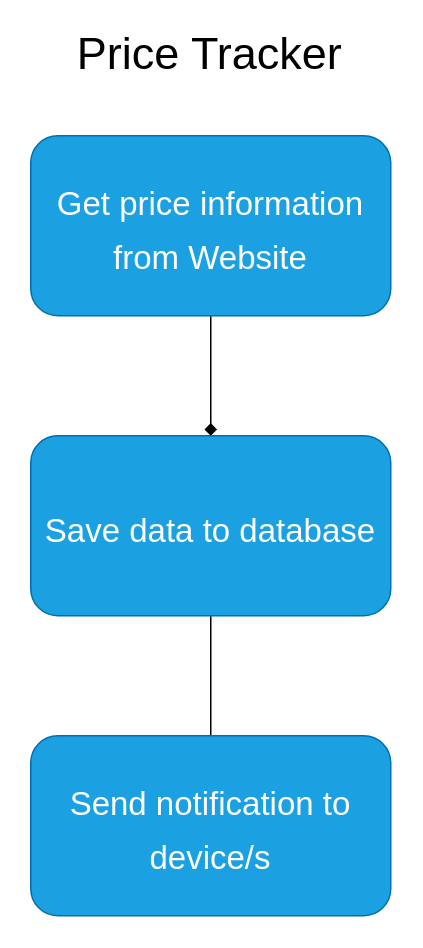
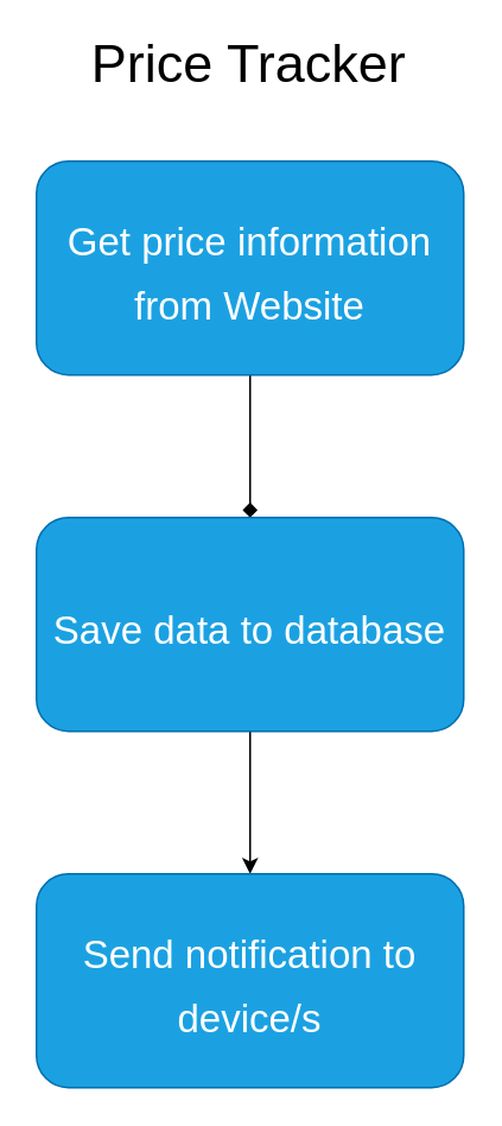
- <mxCell id="5" value="" style="edgeStyle=none;html=1;fontSize=22;strokeColor=#000000;endArrow=none;" parent="1" source="6" target="7" edge="1"><mxGeometry relative="1" as="geometry" /></mxCell>
+ <mxCell id="5" value="" style="edgeStyle=none;html=1;fontSize=22;strokeColor=#000000;" parent="1" source="6" target="7" edge="1"><mxGeometry relative="1" as="geometry" /></mxCell>
